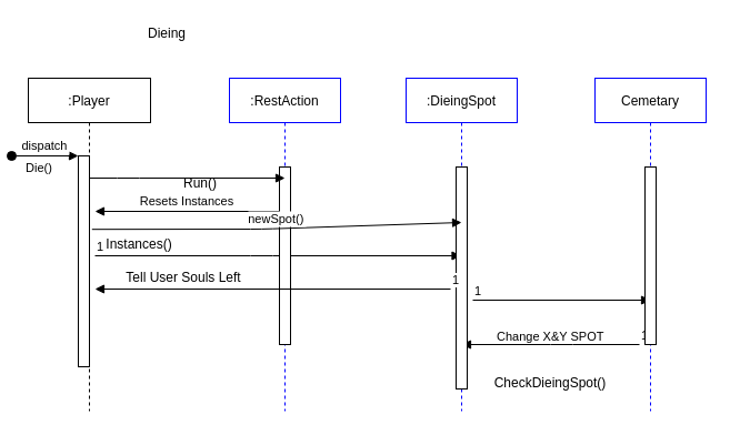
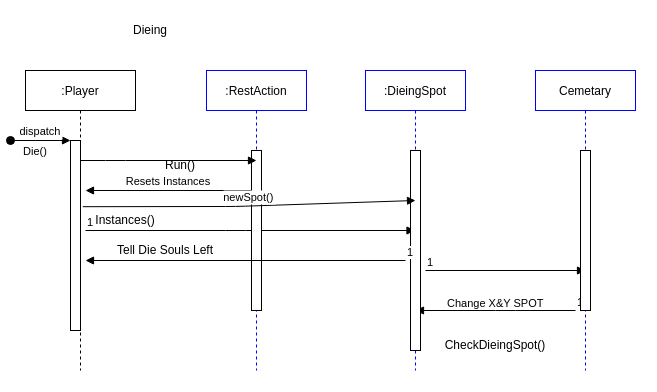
- <mxCell id="24" value="Tell User Souls Left" style="text;html=1;strokeColor=none;fillColor=none;align=center;verticalAlign=middle;whiteSpace=wrap;rounded=0;" vertex="1" parent="1"><mxGeometry x="100" y="240" width="120" height="20" as="geometry" /></mxCell>
+ <mxCell id="24" value="Tell Die Souls Left" style="text;html=1;strokeColor=none;fillColor=none;align=center;verticalAlign=middle;whiteSpace=wrap;rounded=0;" vertex="1" parent="1"><mxGeometry x="100" y="240" width="120" height="20" as="geometry" /></mxCell>
